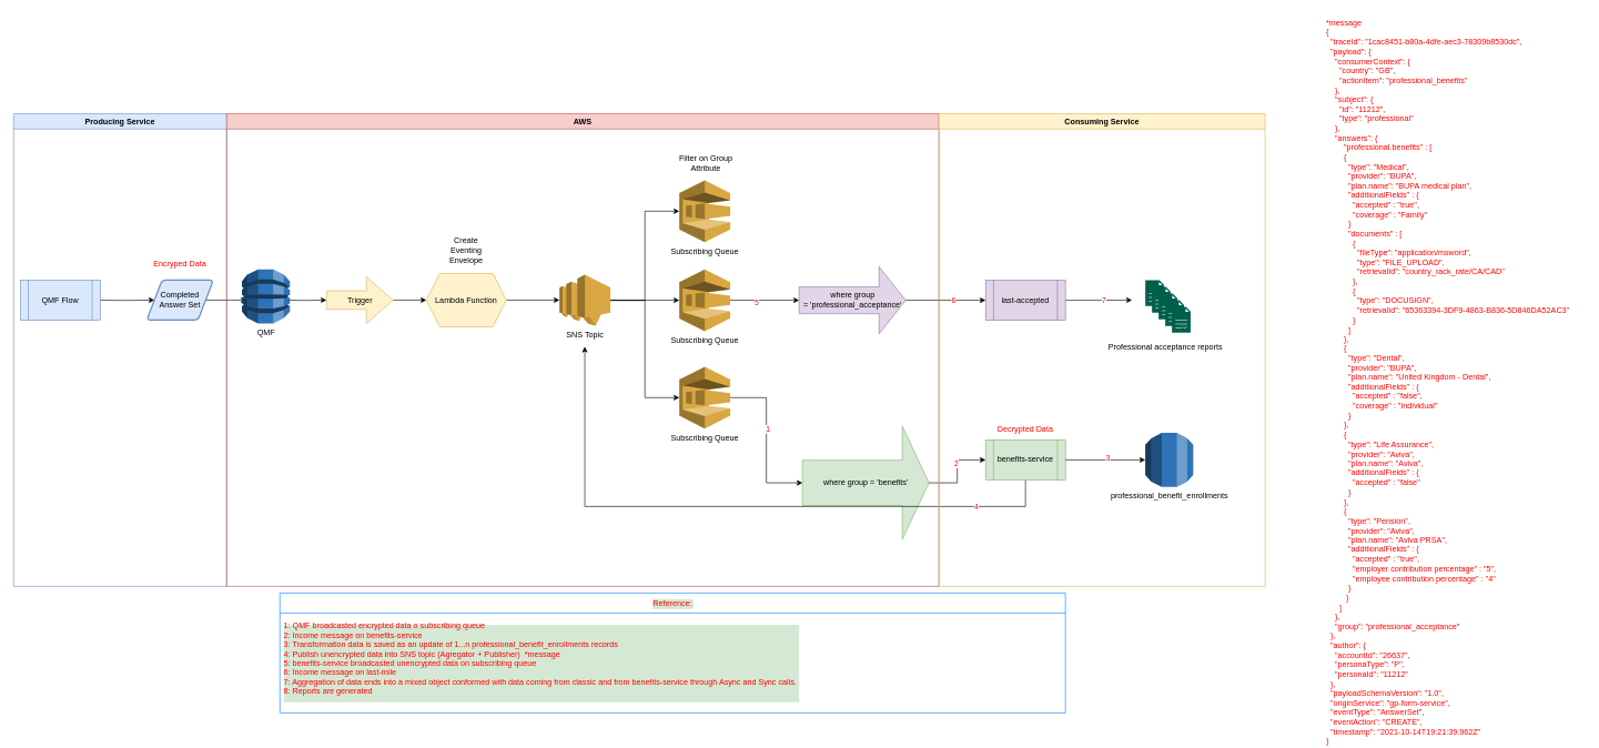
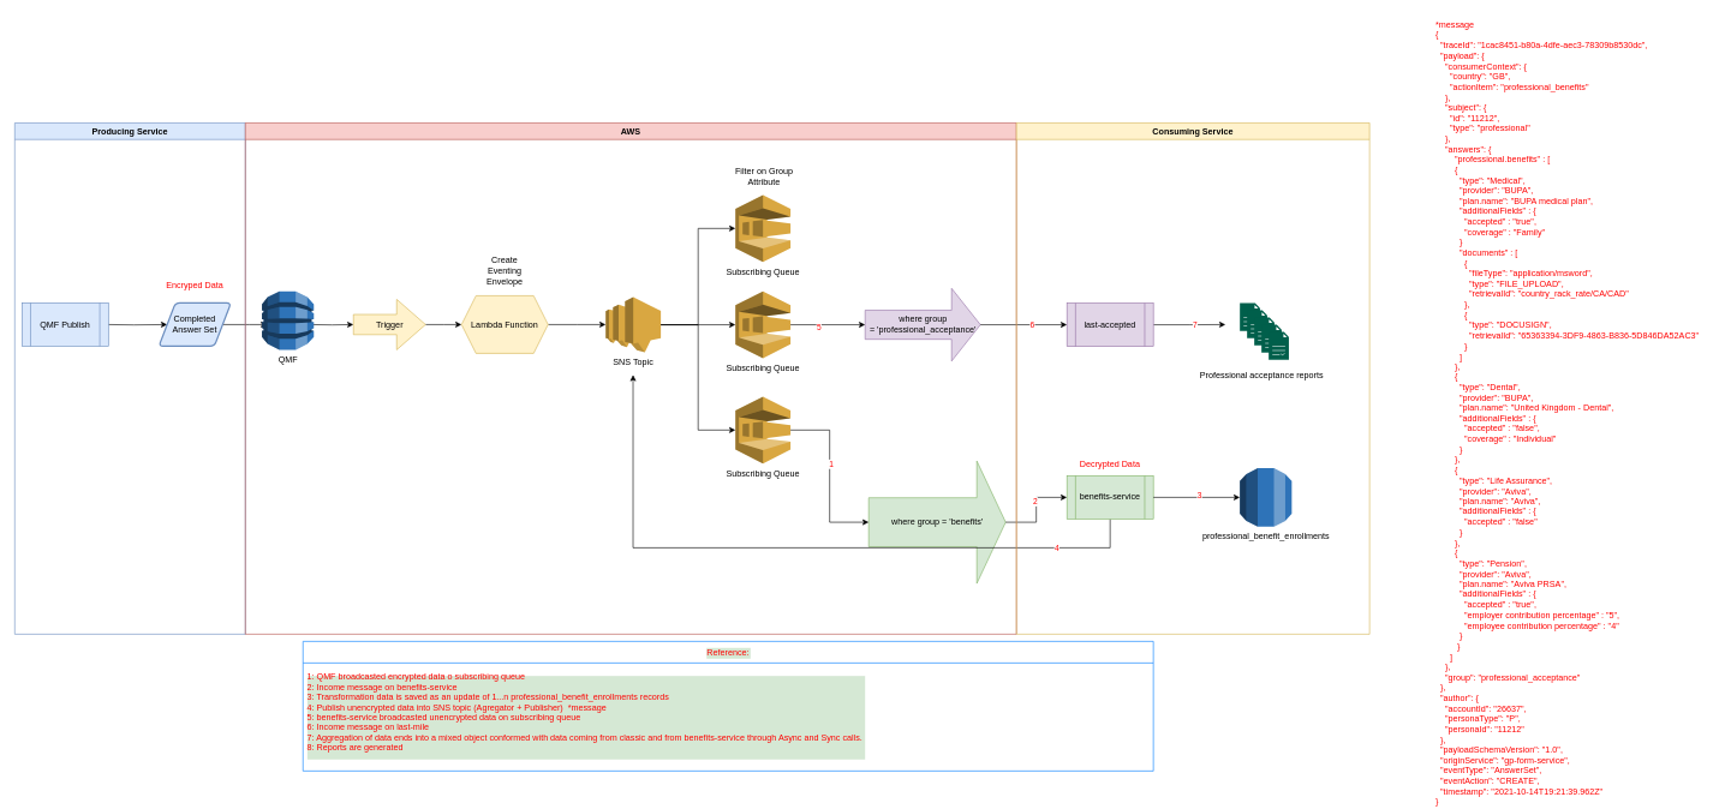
- <mxCell id="18" value="QMF Flow" style="shape=process;whiteSpace=wrap;html=1;backgroundOutline=1;fillColor=#dae8fc;strokeColor=#6c8ebf;" vertex="1" parent="2"><mxGeometry x="10" y="250" width="120" height="60" as="geometry" /></mxCell>
+ <mxCell id="18" value="QMF Publish" style="shape=process;whiteSpace=wrap;html=1;backgroundOutline=1;fillColor=#dae8fc;strokeColor=#6c8ebf;" vertex="1" parent="2"><mxGeometry x="10" y="250" width="120" height="60" as="geometry" /></mxCell>
